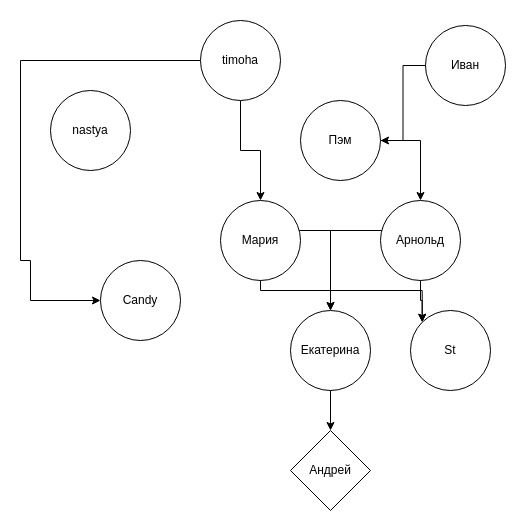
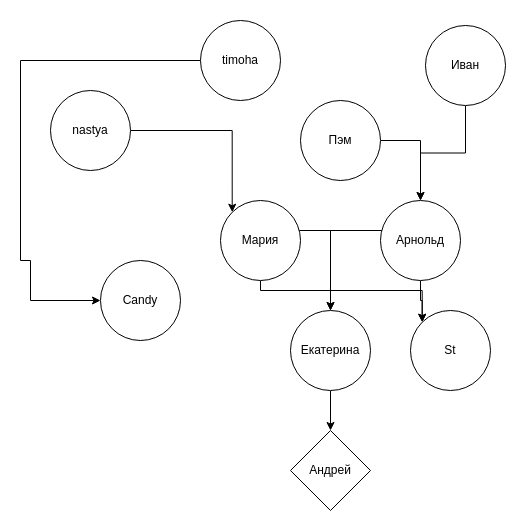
- <mxCell id="4" style="edgeStyle=orthogonalEdgeStyle;rounded=0;orthogonalLoop=1;jettySize=auto;html=1;" parent="1" source="5" target="3" edge="1"><mxGeometry relative="1" as="geometry" /></mxCell>
+ <mxCell id="4" style="edgeStyle=orthogonalEdgeStyle;rounded=0;orthogonalLoop=1;jettySize=auto;html=1;entryX=0.5;entryY=0;entryDx=0;entryDy=0;" parent="1" source="5" target="8" edge="1"><mxGeometry relative="1" as="geometry" /></mxCell>
+ <mxCell id="16" style="edgeStyle=orthogonalEdgeStyle;rounded=0;orthogonalLoop=1;jettySize=auto;html=1;entryX=0;entryY=0;entryDx=0;entryDy=0;" parent="1" source="17" target="11" edge="1"><mxGeometry relative="1" as="geometry" /></mxCell>
- <mxCell id="18" style="edgeStyle=orthogonalEdgeStyle;rounded=0;orthogonalLoop=1;jettySize=auto;html=1;entryX=0.5;entryY=0;entryDx=0;entryDy=0;" parent="1" source="20" target="11" edge="1"><mxGeometry relative="1" as="geometry" /></mxCell>
